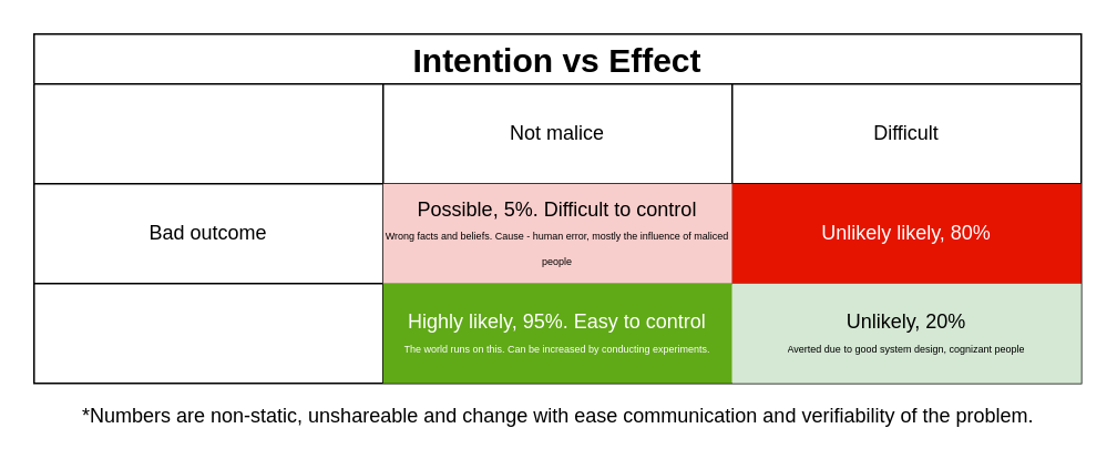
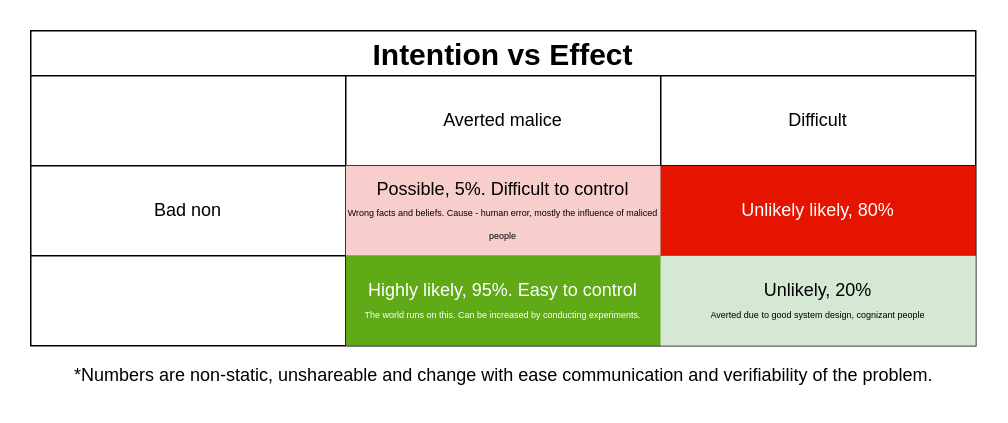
- <mxCell id="5" value="Not malice" style="shape=partialRectangle;html=1;whiteSpace=wrap;connectable=0;fillColor=none;top=0;left=0;bottom=0;right=0;overflow=hidden;" parent="3" vertex="1"><mxGeometry x="210" width="210" height="60" as="geometry" /></mxCell>
+ <mxCell id="5" value="Averted malice" style="shape=partialRectangle;html=1;whiteSpace=wrap;connectable=0;fillColor=none;top=0;left=0;bottom=0;right=0;overflow=hidden;" parent="3" vertex="1"><mxGeometry x="210" width="210" height="60" as="geometry" /></mxCell>
- <mxCell id="8" value="&lt;font style=&quot;font-size: 12px&quot;&gt;Bad outcome&lt;/font&gt;" style="shape=partialRectangle;html=1;whiteSpace=wrap;connectable=0;fillColor=none;top=0;left=0;bottom=0;right=0;overflow=hidden;" parent="7" vertex="1"><mxGeometry width="210" height="60" as="geometry" /></mxCell>
+ <mxCell id="8" value="&lt;font style=&quot;font-size: 12px&quot;&gt;Bad non&lt;/font&gt;" style="shape=partialRectangle;html=1;whiteSpace=wrap;connectable=0;fillColor=none;top=0;left=0;bottom=0;right=0;overflow=hidden;" parent="7" vertex="1"><mxGeometry width="210" height="60" as="geometry" /></mxCell>
